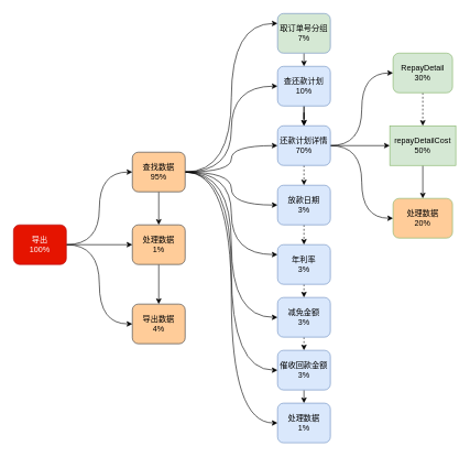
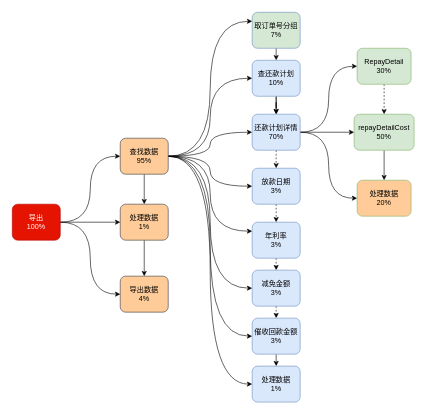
- <mxCell id="36" value="repayDetailCost&lt;br&gt;50%" style="whiteSpace=wrap;html=1;shadow=0;glass=0;fillColor=#d5e8d4;strokeColor=#82b366;direction=east;flipH=0;flipV=1;rounded=0;" vertex="1" parent="1"><mxGeometry x="590" y="190" width="100" height="60" as="geometry" /></mxCell>
+ <mxCell id="36" value="repayDetailCost&lt;br&gt;50%" style="rounded=1;whiteSpace=wrap;html=1;shadow=0;glass=0;fillColor=#d5e8d4;strokeColor=#82b366;direction=east;flipH=0;flipV=1;" vertex="1" parent="1"><mxGeometry x="590" y="190" width="100" height="60" as="geometry" /></mxCell>
